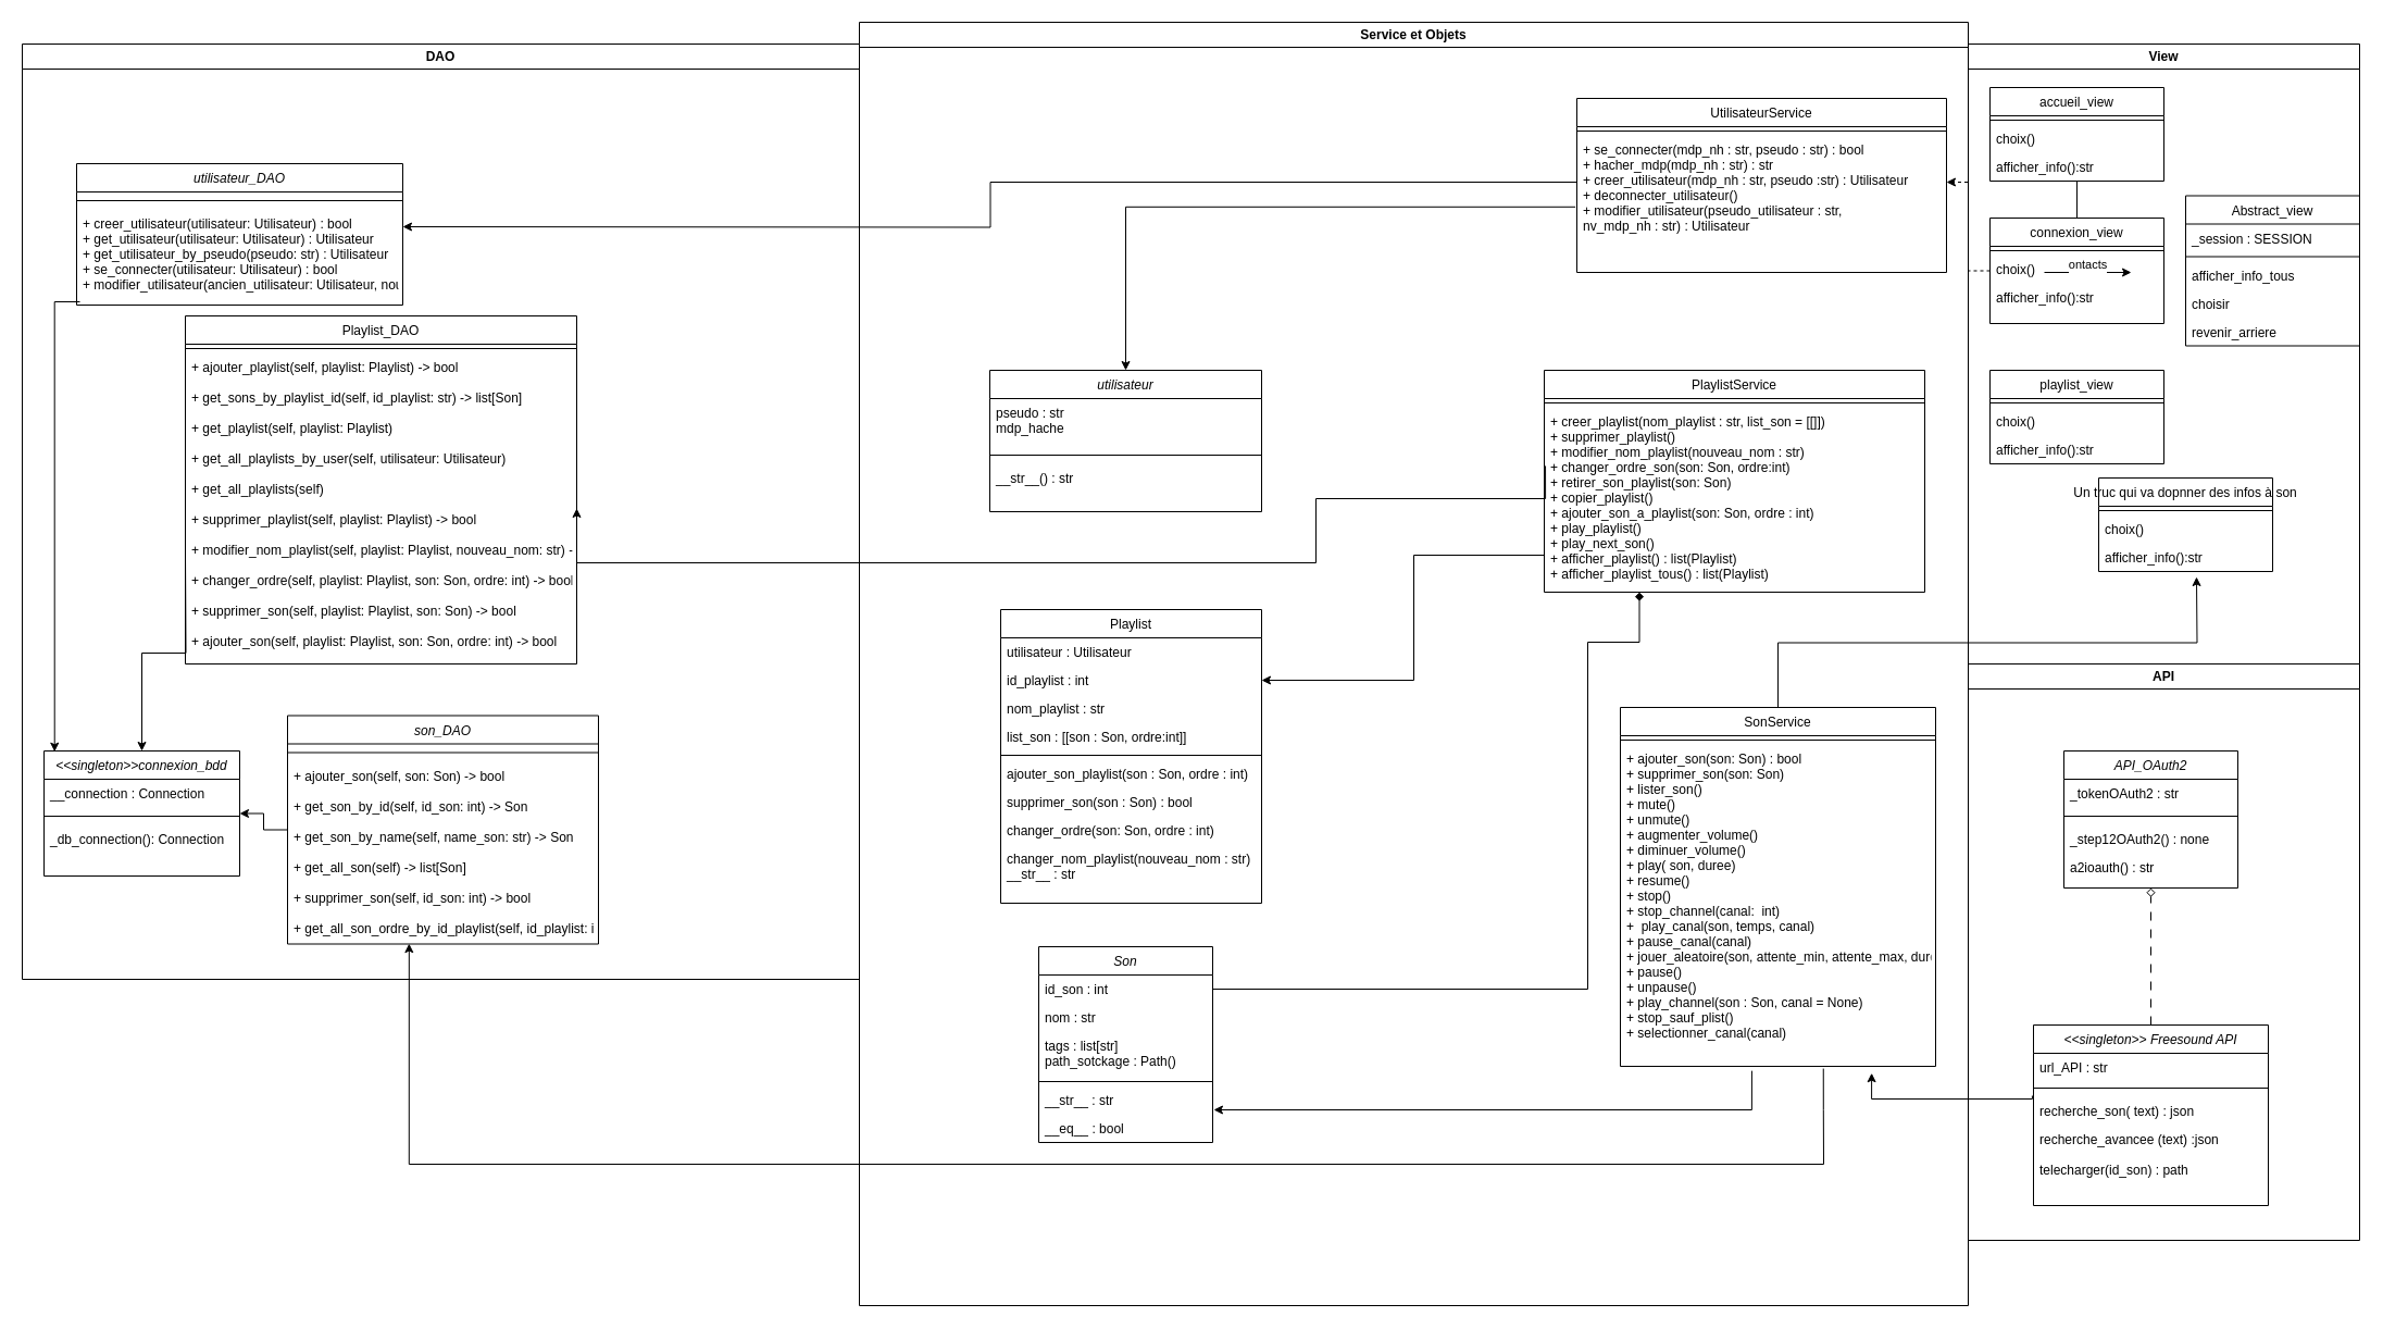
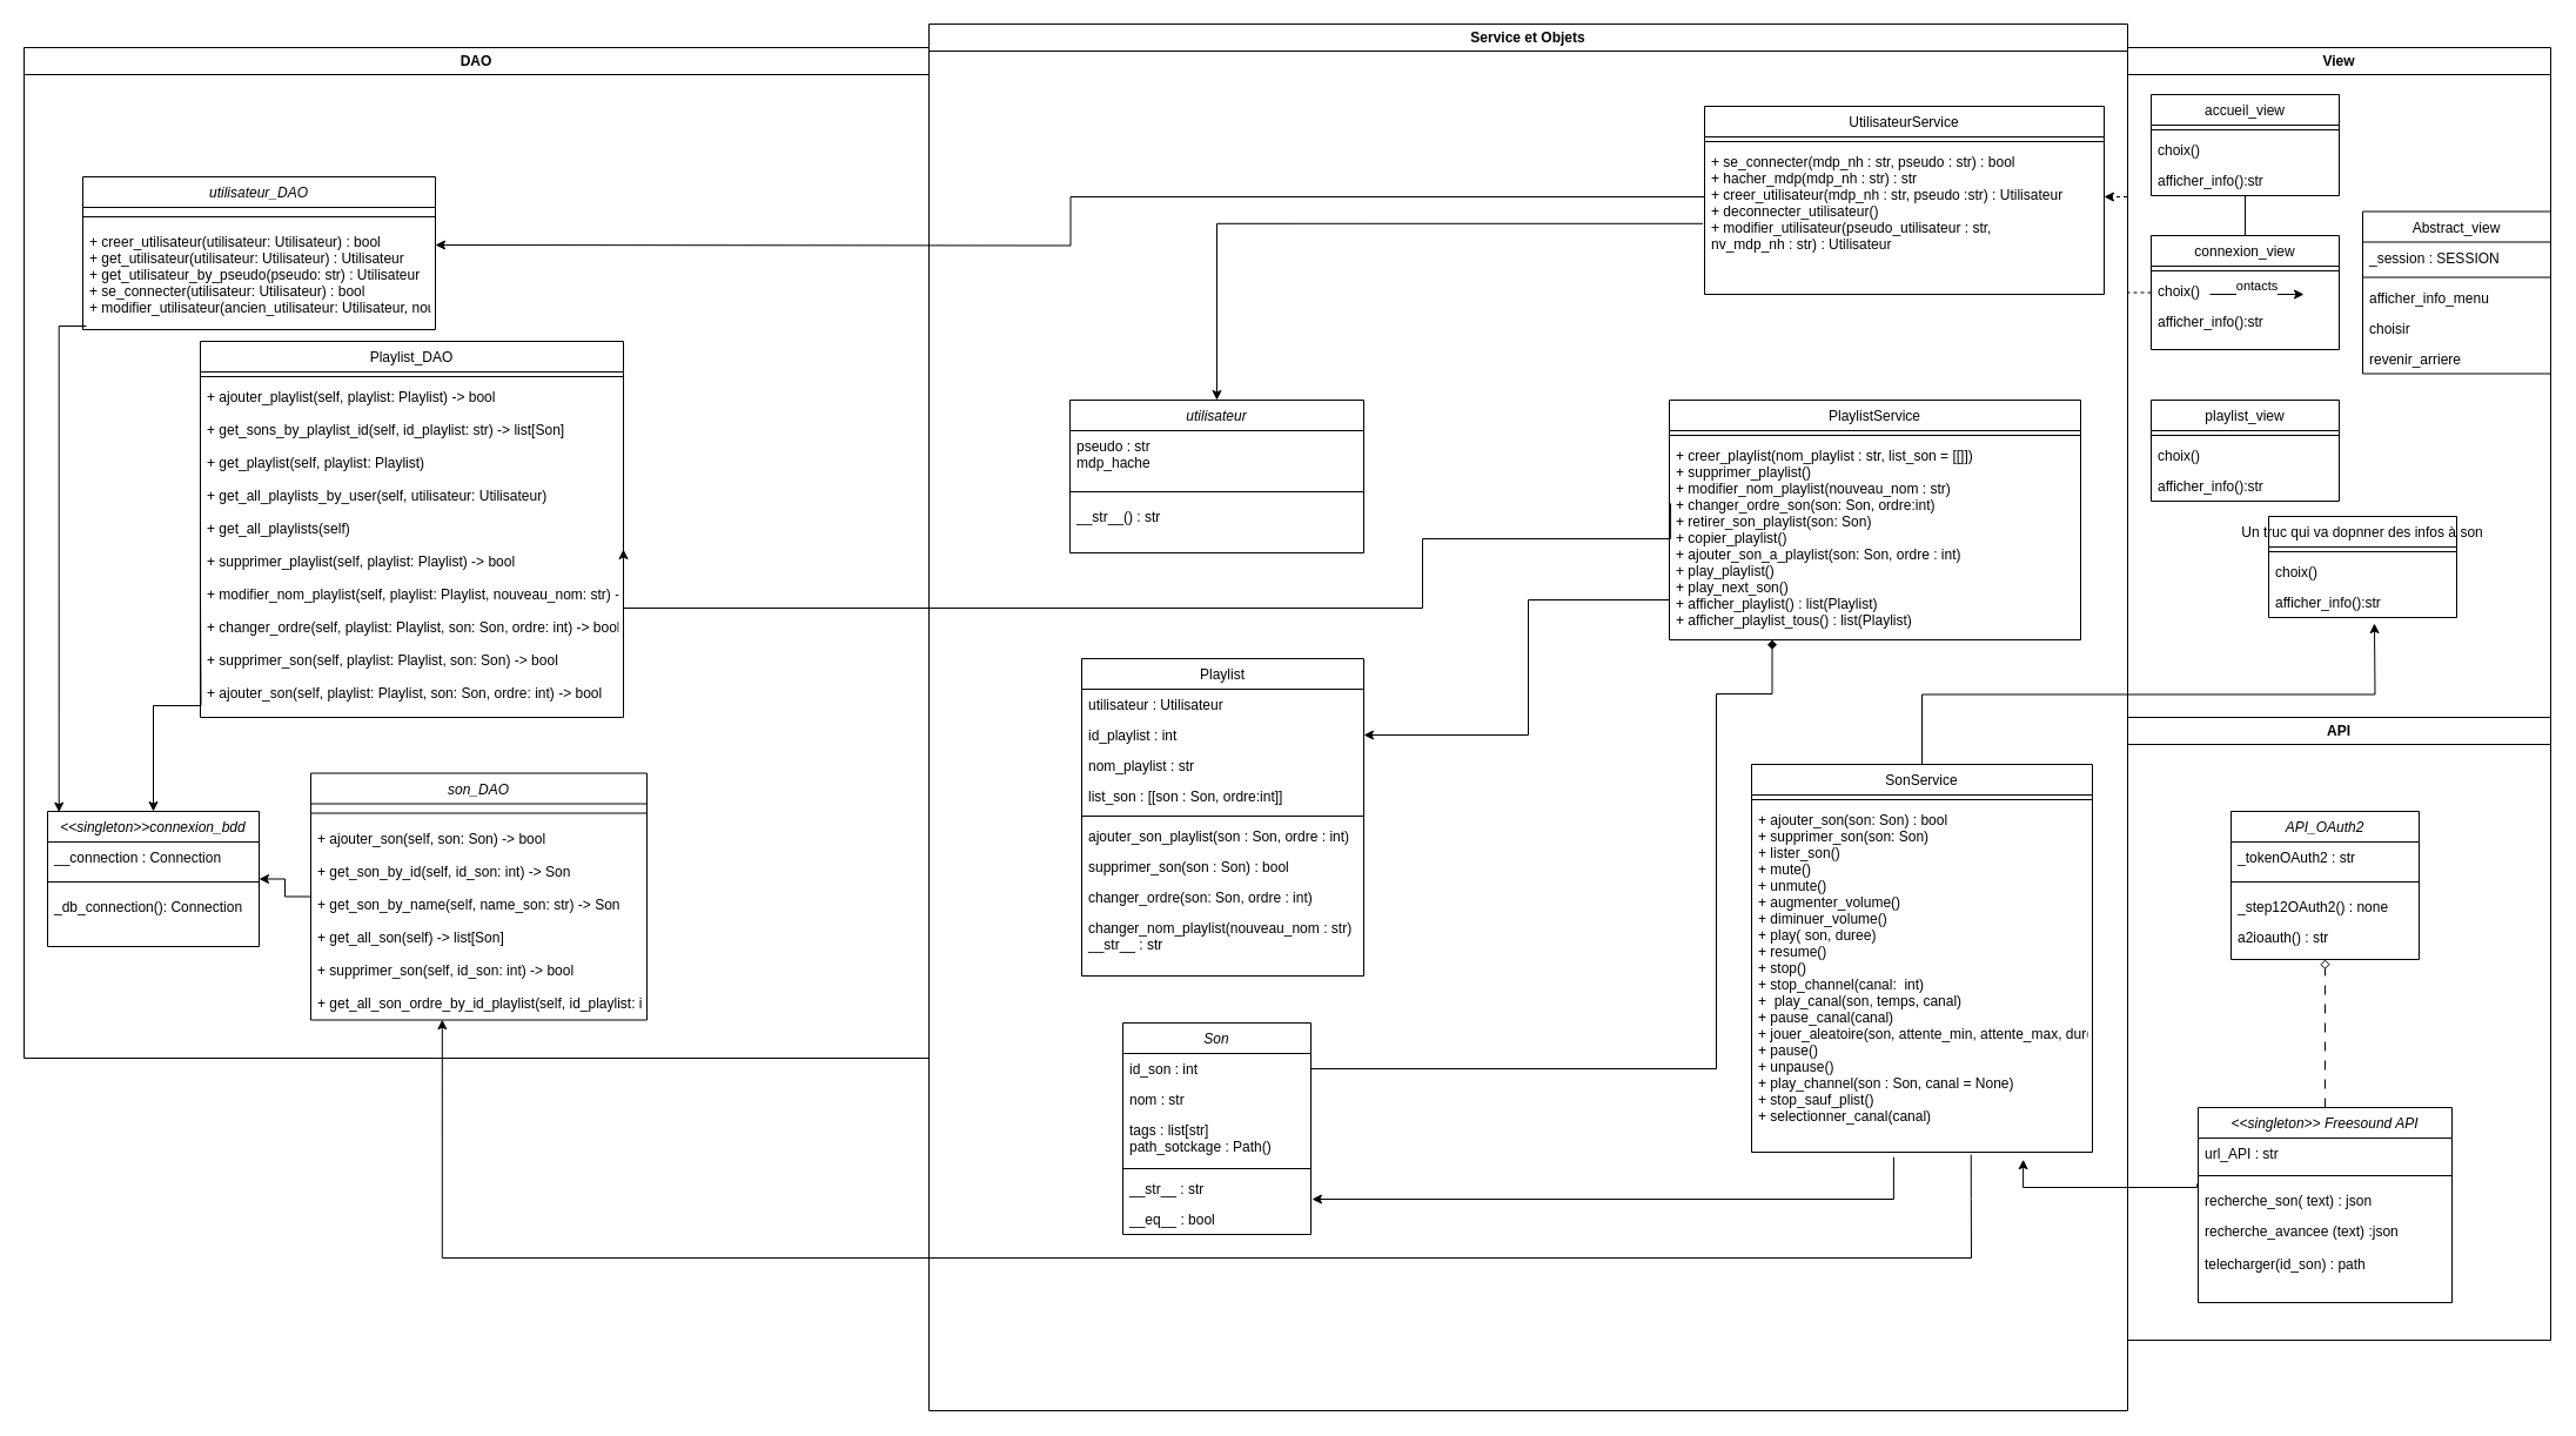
- <mxCell id="6" value="afficher_info_tous" style="text;align=left;verticalAlign=top;spacingLeft=4;spacingRight=4;overflow=hidden;rotatable=0;points=[[0,0.5],[1,0.5]];portConstraint=eastwest;" parent="3" vertex="1"><mxGeometry y="60" width="160" height="26" as="geometry" /></mxCell>
+ <mxCell id="6" value="afficher_info_menu" style="text;align=left;verticalAlign=top;spacingLeft=4;spacingRight=4;overflow=hidden;rotatable=0;points=[[0,0.5],[1,0.5]];portConstraint=eastwest;" parent="3" vertex="1"><mxGeometry y="60" width="160" height="26" as="geometry" /></mxCell>
